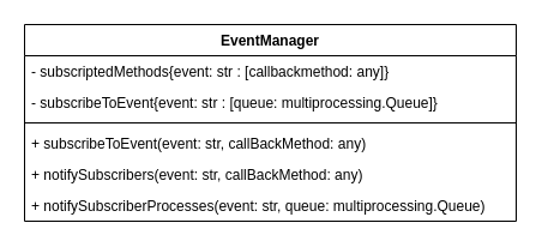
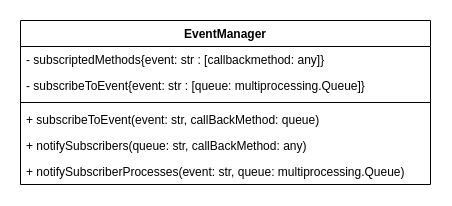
- <mxCell id="6" value="+ subscribeToEvent(event: str, callBackMethod: any)" style="text;strokeColor=none;fillColor=none;align=left;verticalAlign=top;spacingLeft=4;spacingRight=4;overflow=hidden;rotatable=0;points=[[0,0.5],[1,0.5]];portConstraint=eastwest;whiteSpace=wrap;html=1;" vertex="1" parent="2"><mxGeometry y="86" width="410" height="26" as="geometry" /></mxCell>
+ <mxCell id="6" value="+ subscribeToEvent(event: str, callBackMethod: queue)" style="text;strokeColor=none;fillColor=none;align=left;verticalAlign=top;spacingLeft=4;spacingRight=4;overflow=hidden;rotatable=0;points=[[0,0.5],[1,0.5]];portConstraint=eastwest;whiteSpace=wrap;html=1;" vertex="1" parent="2"><mxGeometry y="86" width="410" height="26" as="geometry" /></mxCell>
- <mxCell id="7" value="+ notifySubscribers(event: str, callBackMethod: any)" style="text;strokeColor=none;fillColor=none;align=left;verticalAlign=top;spacingLeft=4;spacingRight=4;overflow=hidden;rotatable=0;points=[[0,0.5],[1,0.5]];portConstraint=eastwest;whiteSpace=wrap;html=1;" vertex="1" parent="2"><mxGeometry y="112" width="410" height="26" as="geometry" /></mxCell>
+ <mxCell id="7" value="+ notifySubscribers(queue: str, callBackMethod: any)" style="text;strokeColor=none;fillColor=none;align=left;verticalAlign=top;spacingLeft=4;spacingRight=4;overflow=hidden;rotatable=0;points=[[0,0.5],[1,0.5]];portConstraint=eastwest;whiteSpace=wrap;html=1;" vertex="1" parent="2"><mxGeometry y="112" width="410" height="26" as="geometry" /></mxCell>
